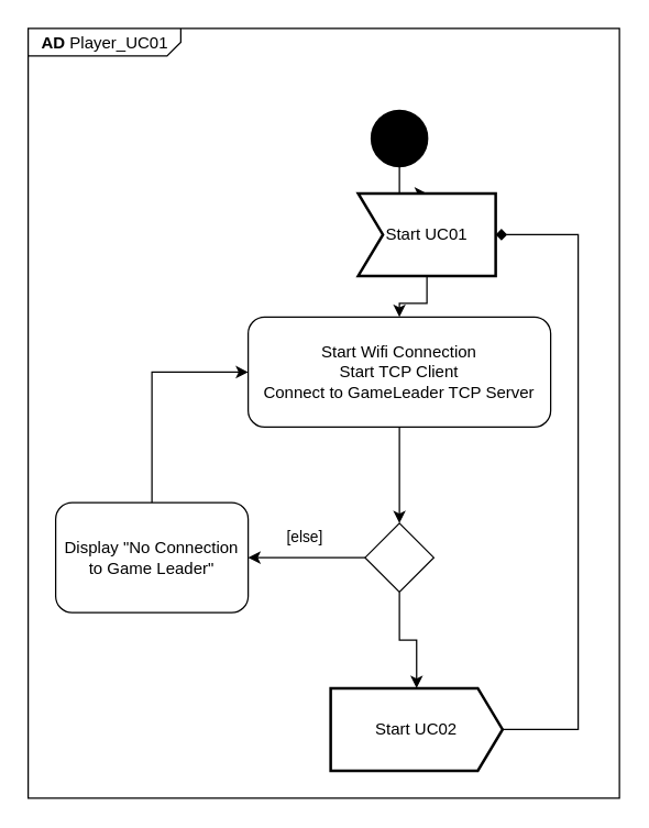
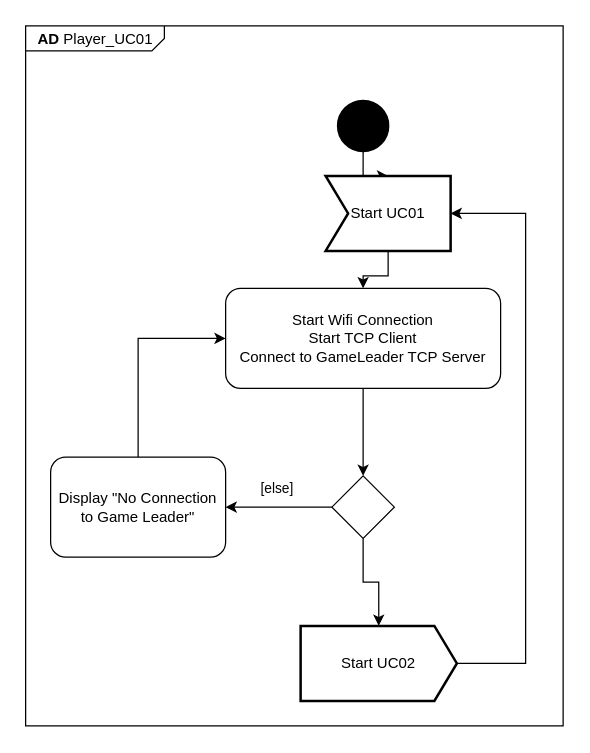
- <mxCell id="12" style="edgeStyle=orthogonalEdgeStyle;rounded=0;orthogonalLoop=1;jettySize=auto;html=1;endArrow=diamond;" edge="1" parent="1" source="13" target="15"><mxGeometry relative="1" as="geometry"><Array as="points"><mxPoint x="420" y="530" /><mxPoint x="420" y="170" /></Array></mxGeometry></mxCell>
+ <mxCell id="12" style="edgeStyle=orthogonalEdgeStyle;rounded=0;orthogonalLoop=1;jettySize=auto;html=1;" edge="1" parent="1" source="13" target="15"><mxGeometry relative="1" as="geometry"><Array as="points"><mxPoint x="420" y="530" /><mxPoint x="420" y="170" /></Array></mxGeometry></mxCell>
